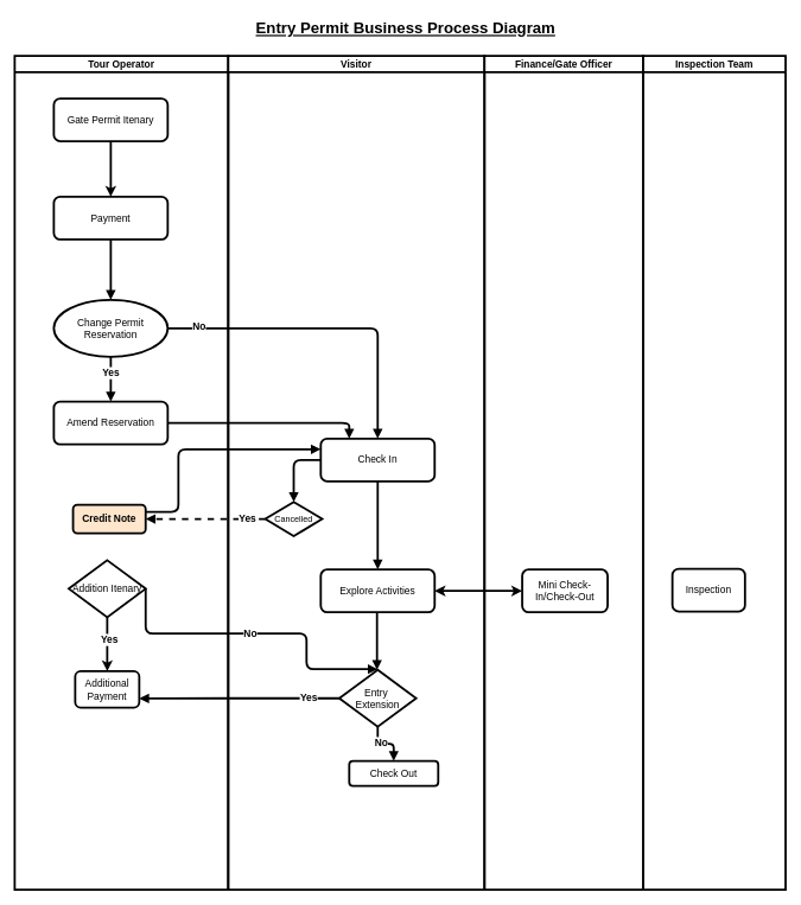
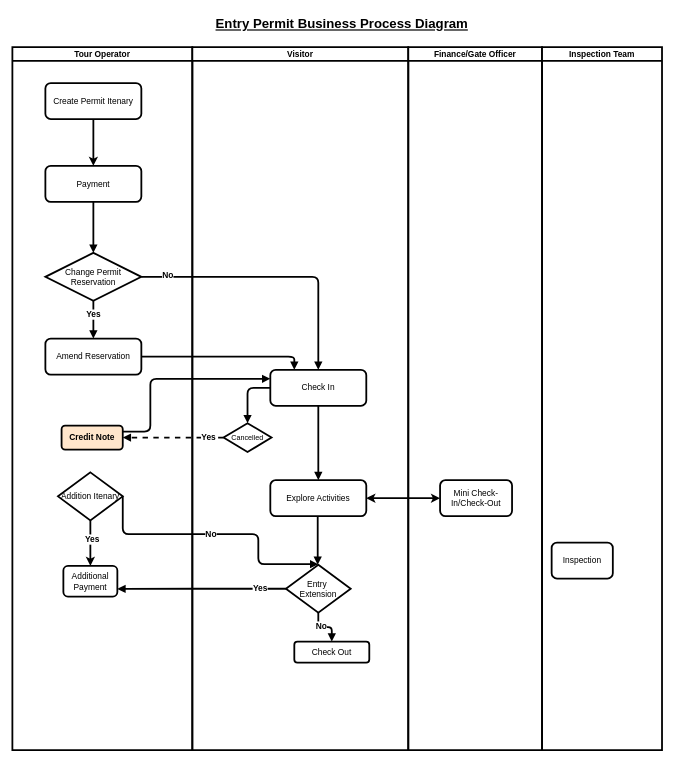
- <mxCell id="3" value="Gate Permit Itenary" style="rounded=1;whiteSpace=wrap;html=1;strokeWidth=3;fontSize=14;" parent="2" vertex="1"><mxGeometry x="55" y="60" width="160" height="60" as="geometry" /></mxCell>
+ <mxCell id="3" value="Create Permit Itenary" style="rounded=1;whiteSpace=wrap;html=1;strokeWidth=3;fontSize=14;" parent="2" vertex="1"><mxGeometry x="55" y="60" width="160" height="60" as="geometry" /></mxCell>
- <mxCell id="10" value="&lt;font style=&quot;font-size: 14px;&quot;&gt;Change Permit Reservation&lt;/font&gt;" style="ellipse;whiteSpace=wrap;html=1;strokeWidth=3;" vertex="1" parent="2"><mxGeometry x="55" y="343" width="160" height="80" as="geometry" /></mxCell>
+ <mxCell id="10" value="&lt;font style=&quot;font-size: 14px;&quot;&gt;Change Permit Reservation&lt;/font&gt;" style="rhombus;whiteSpace=wrap;html=1;strokeWidth=3;" vertex="1" parent="2"><mxGeometry x="55" y="343" width="160" height="80" as="geometry" /></mxCell>
- <mxCell id="30" value="Inspection" style="rounded=1;whiteSpace=wrap;html=1;strokeWidth=3;fontSize=14;" parent="29" vertex="1"><mxGeometry x="41" y="721" width="102" height="60" as="geometry" /></mxCell>
+ <mxCell id="30" value="Inspection" style="rounded=1;whiteSpace=wrap;html=1;strokeWidth=3;fontSize=14;" parent="29" vertex="1"><mxGeometry x="16" y="826" width="102" height="60" as="geometry" /></mxCell>
